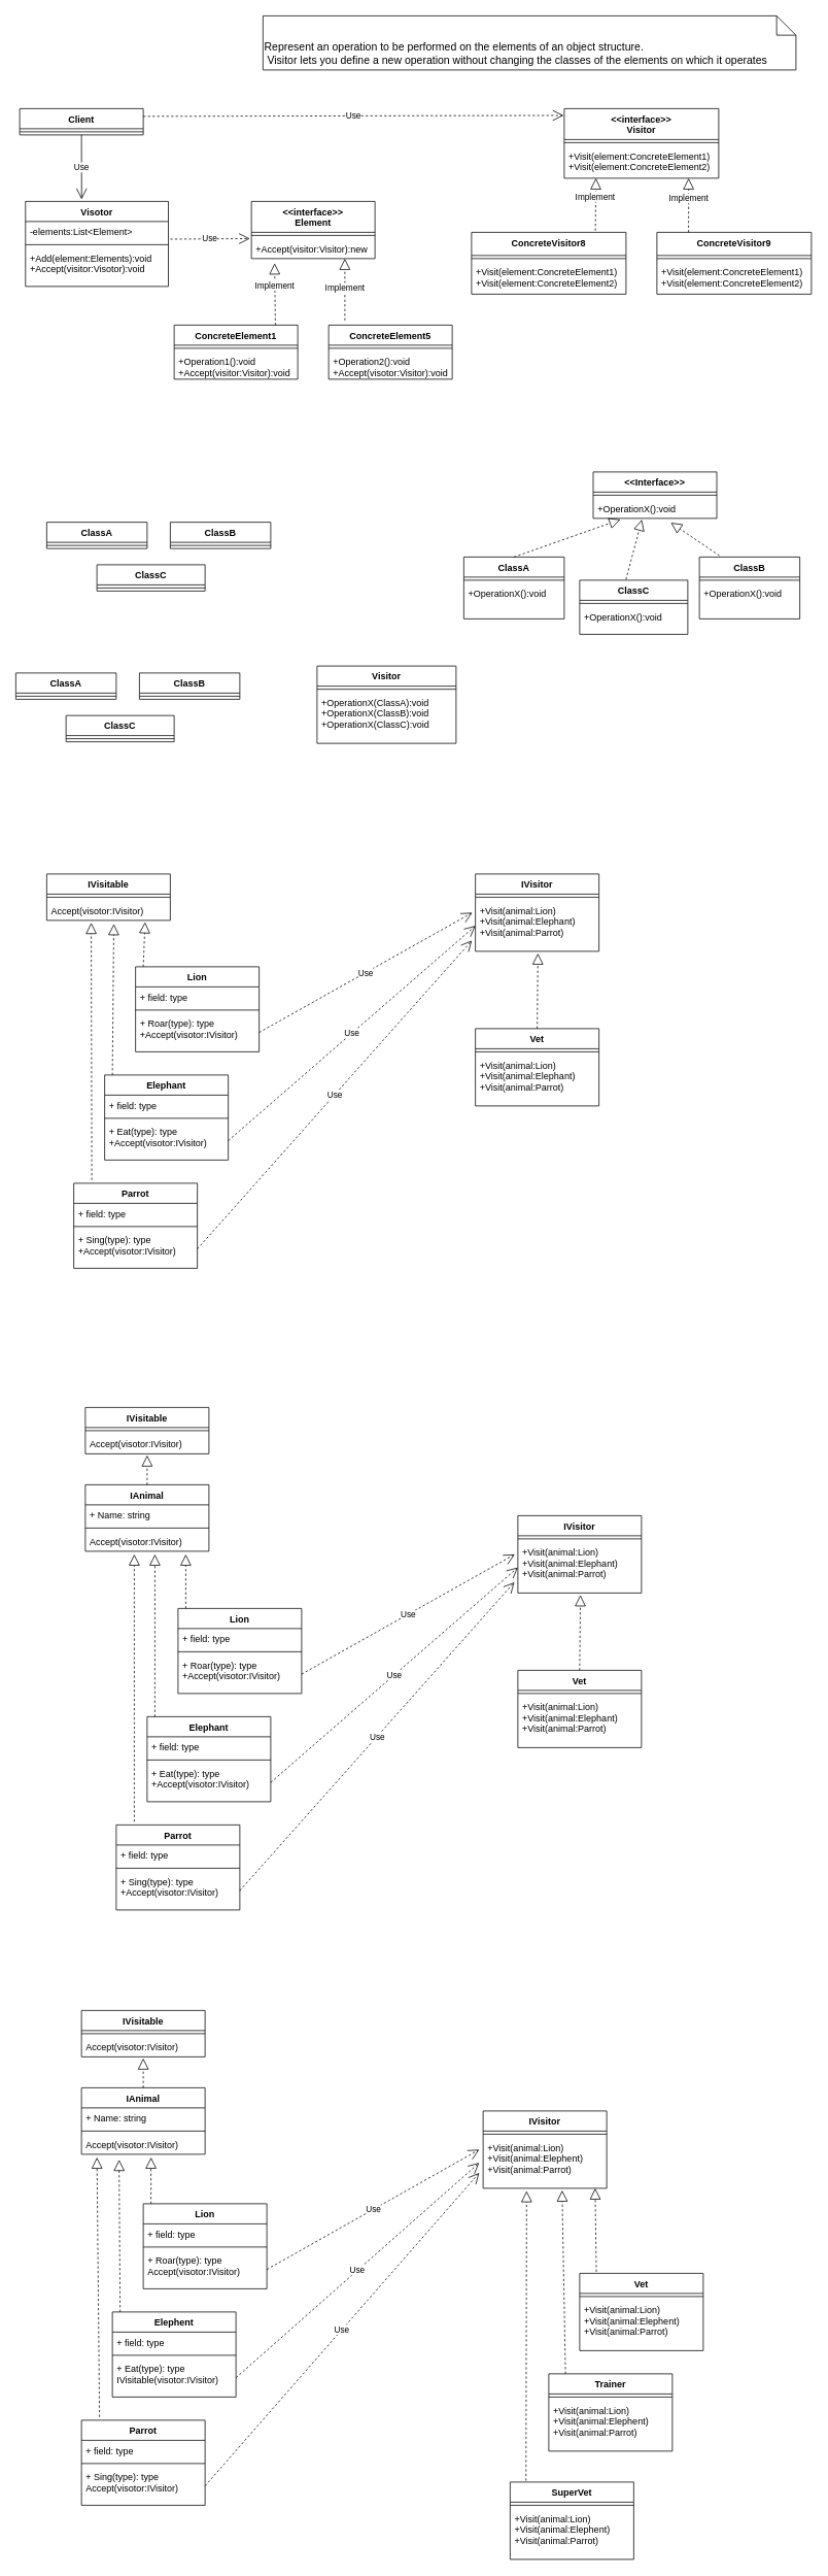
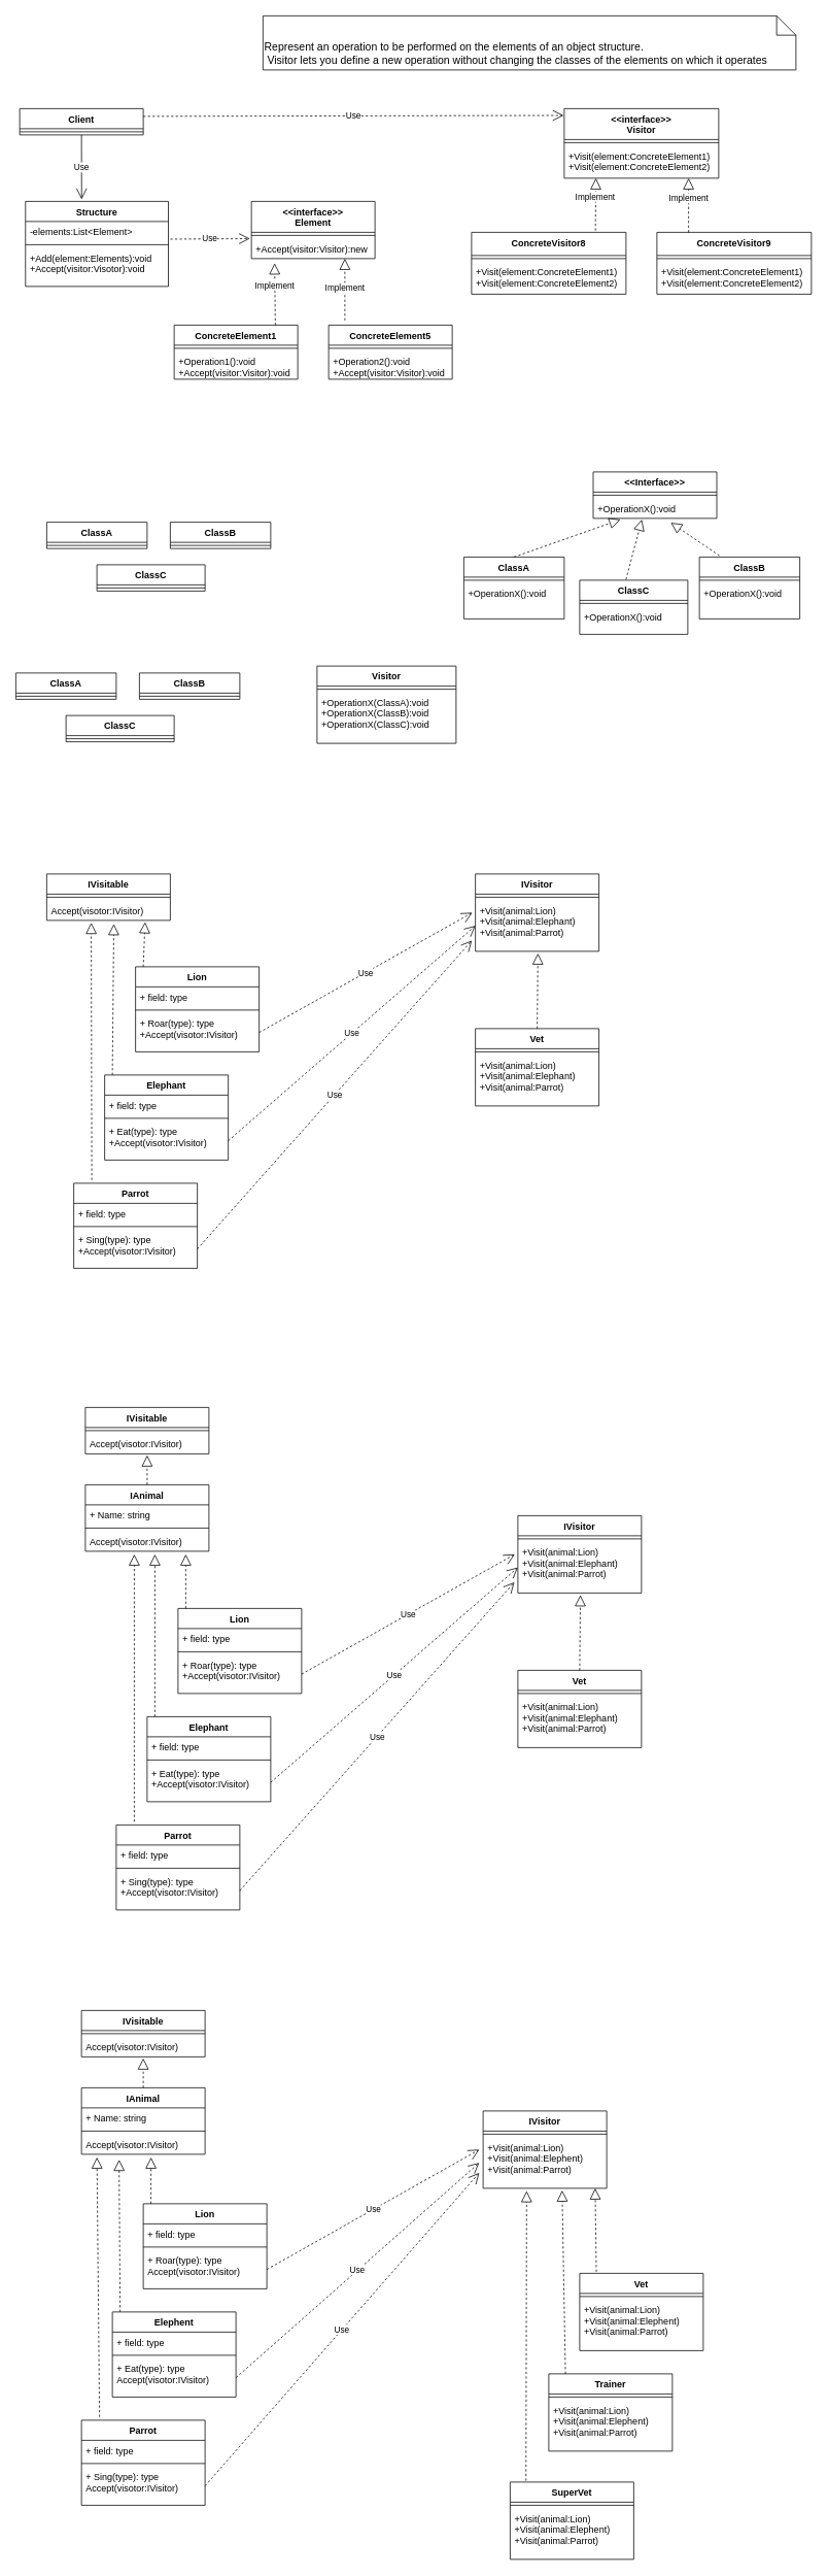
- <mxCell id="166" value="Visotor" style="swimlane;fontStyle=1;align=center;verticalAlign=top;childLayout=stackLayout;horizontal=1;startSize=26;horizontalStack=0;resizeParent=1;resizeParentMax=0;resizeLast=0;collapsible=1;marginBottom=0;" vertex="1" parent="1"><mxGeometry x="32.5" y="260" width="185" height="110" as="geometry" /></mxCell>
+ <mxCell id="166" value="Structure" style="swimlane;fontStyle=1;align=center;verticalAlign=top;childLayout=stackLayout;horizontal=1;startSize=26;horizontalStack=0;resizeParent=1;resizeParentMax=0;resizeLast=0;collapsible=1;marginBottom=0;" vertex="1" parent="1"><mxGeometry x="32.5" y="260" width="185" height="110" as="geometry" /></mxCell>
- <mxCell id="11" value="+Operation2():void&#10;+Accept(visotor:Visitor):void" style="text;strokeColor=none;fillColor=none;align=left;verticalAlign=top;spacingLeft=4;spacingRight=4;overflow=hidden;rotatable=0;points=[[0,0.5],[1,0.5]];portConstraint=eastwest;" vertex="1" parent="9"><mxGeometry y="34" width="160" height="36" as="geometry" /></mxCell>
+ <mxCell id="11" value="+Operation2():void&#10;+Accept(visitor:Visitor):void" style="text;strokeColor=none;fillColor=none;align=left;verticalAlign=top;spacingLeft=4;spacingRight=4;overflow=hidden;rotatable=0;points=[[0,0.5],[1,0.5]];portConstraint=eastwest;" vertex="1" parent="9"><mxGeometry y="34" width="160" height="36" as="geometry" /></mxCell>
- <mxCell id="111" value="+ Eat(type): type&#10;IVisitable(visotor:IVisitor)" style="text;strokeColor=none;fillColor=none;align=left;verticalAlign=top;spacingLeft=4;spacingRight=4;overflow=hidden;rotatable=0;points=[[0,0.5],[1,0.5]];portConstraint=eastwest;" vertex="1" parent="108"><mxGeometry y="60" width="160" height="50" as="geometry" /></mxCell>
+ <mxCell id="111" value="+ Eat(type): type&#10;Accept(visotor:IVisitor)" style="text;strokeColor=none;fillColor=none;align=left;verticalAlign=top;spacingLeft=4;spacingRight=4;overflow=hidden;rotatable=0;points=[[0,0.5],[1,0.5]];portConstraint=eastwest;" vertex="1" parent="108"><mxGeometry y="60" width="160" height="50" as="geometry" /></mxCell>
